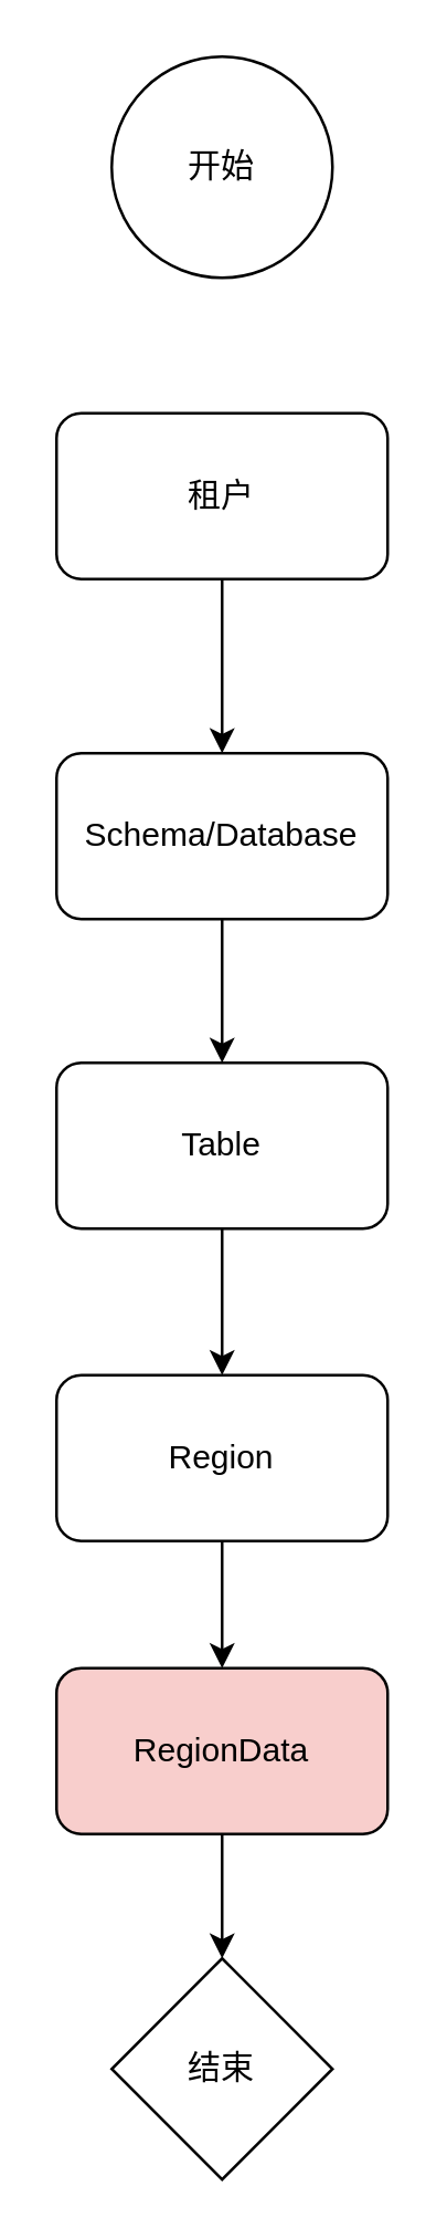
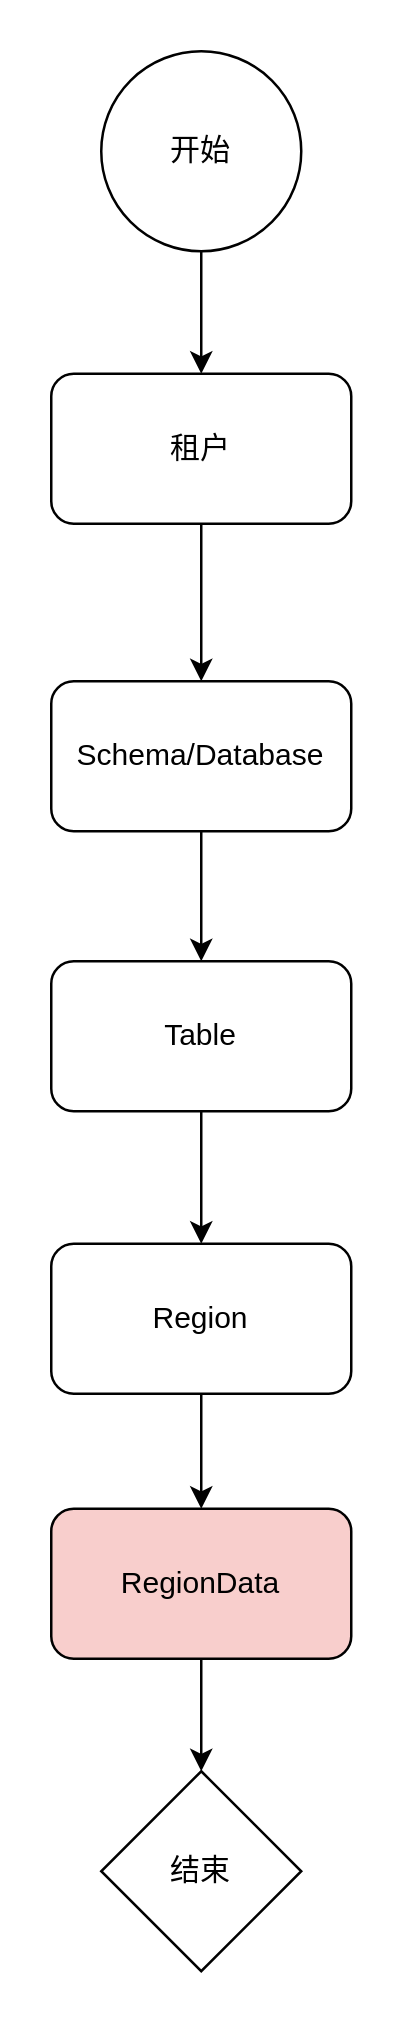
+ <mxCell id="2" style="edgeStyle=orthogonalEdgeStyle;rounded=0;orthogonalLoop=1;jettySize=auto;html=1;exitX=0.5;exitY=1;exitDx=0;exitDy=0;entryX=0.5;entryY=0;entryDx=0;entryDy=0;" edge="1" parent="1" source="3" target="6"><mxGeometry relative="1" as="geometry" /></mxCell>
